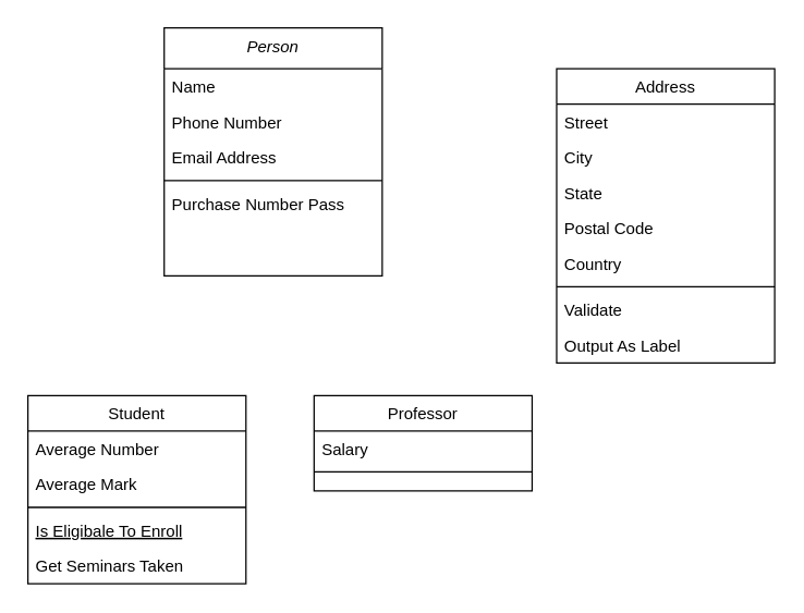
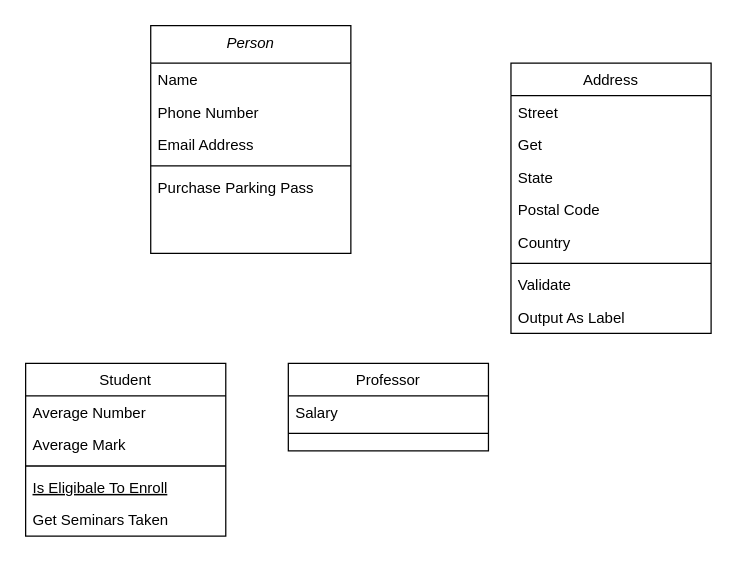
- <mxCell id="19" value="City" style="text;align=left;verticalAlign=top;spacingLeft=4;spacingRight=4;overflow=hidden;rotatable=0;points=[[0,0.5],[1,0.5]];portConstraint=eastwest;rounded=0;shadow=0;html=0;" parent="17" vertex="1"><mxGeometry y="52" width="160" height="26" as="geometry" /></mxCell>
+ <mxCell id="19" value="Get" style="text;align=left;verticalAlign=top;spacingLeft=4;spacingRight=4;overflow=hidden;rotatable=0;points=[[0,0.5],[1,0.5]];portConstraint=eastwest;rounded=0;shadow=0;html=0;" parent="17" vertex="1"><mxGeometry y="52" width="160" height="26" as="geometry" /></mxCell>
- <mxCell id="7" value="Purchase Number Pass" style="text;align=left;verticalAlign=top;spacingLeft=4;spacingRight=4;overflow=hidden;rotatable=0;points=[[0,0.5],[1,0.5]];portConstraint=eastwest;" parent="2" vertex="1"><mxGeometry y="116" width="160" height="26" as="geometry" /></mxCell>
+ <mxCell id="7" value="Purchase Parking Pass" style="text;align=left;verticalAlign=top;spacingLeft=4;spacingRight=4;overflow=hidden;rotatable=0;points=[[0,0.5],[1,0.5]];portConstraint=eastwest;" parent="2" vertex="1"><mxGeometry y="116" width="160" height="26" as="geometry" /></mxCell>
